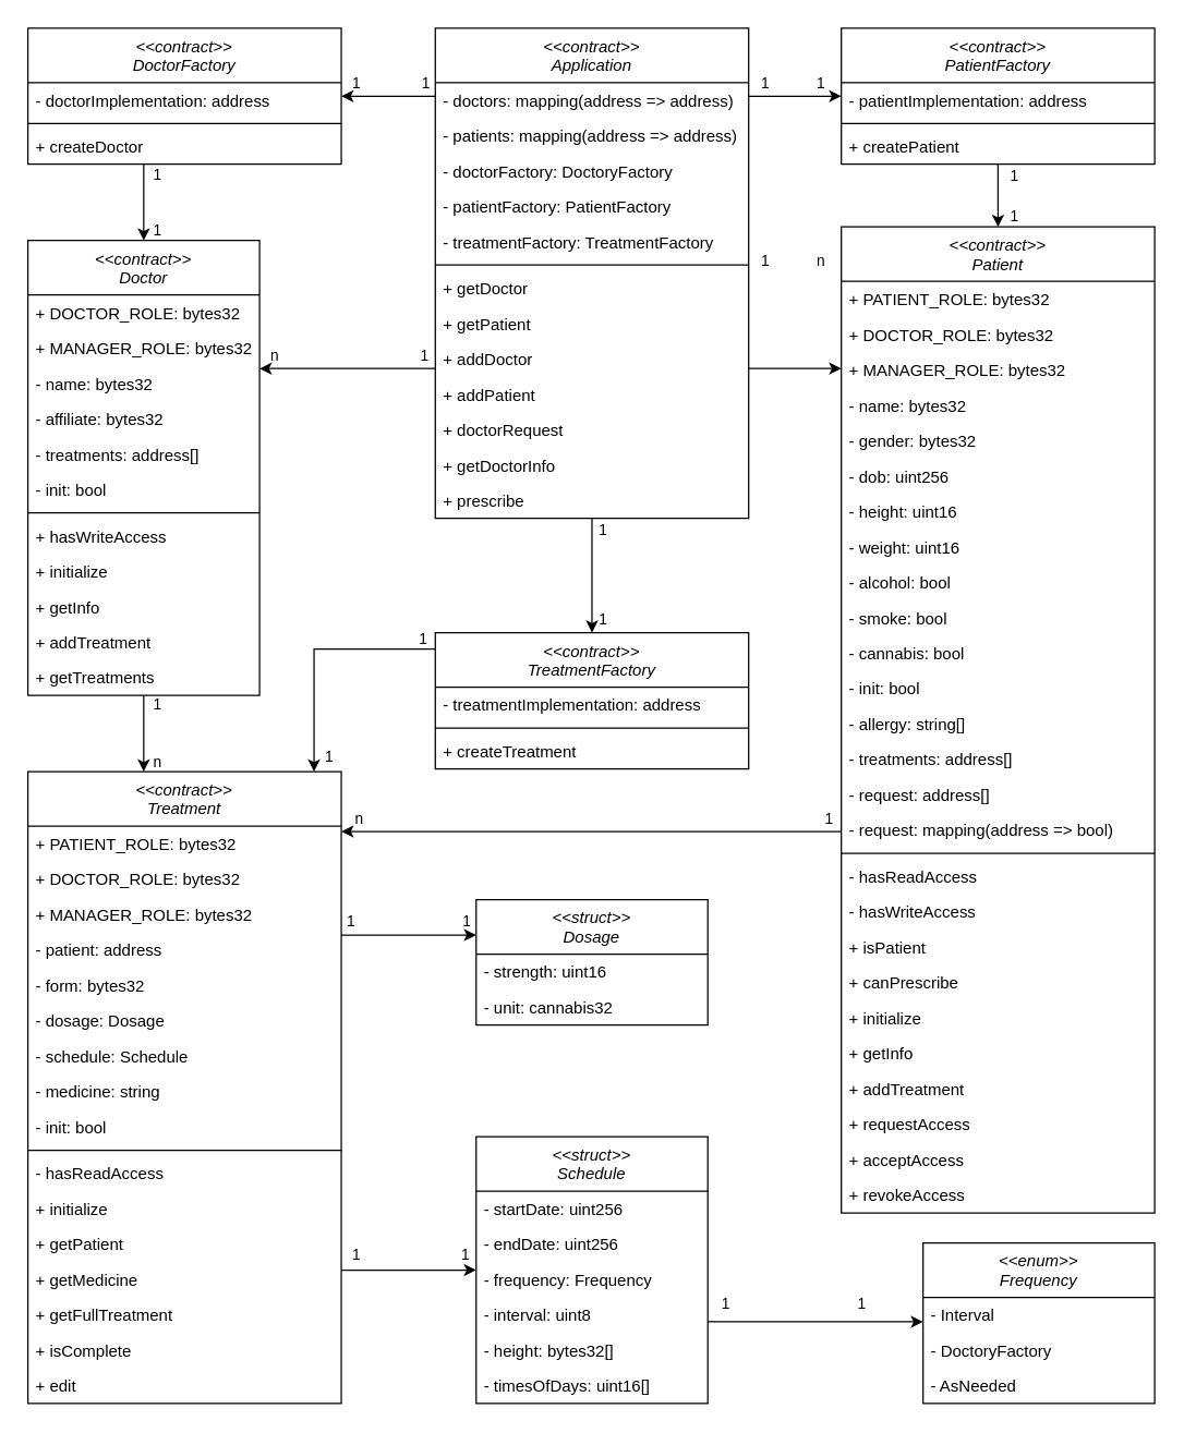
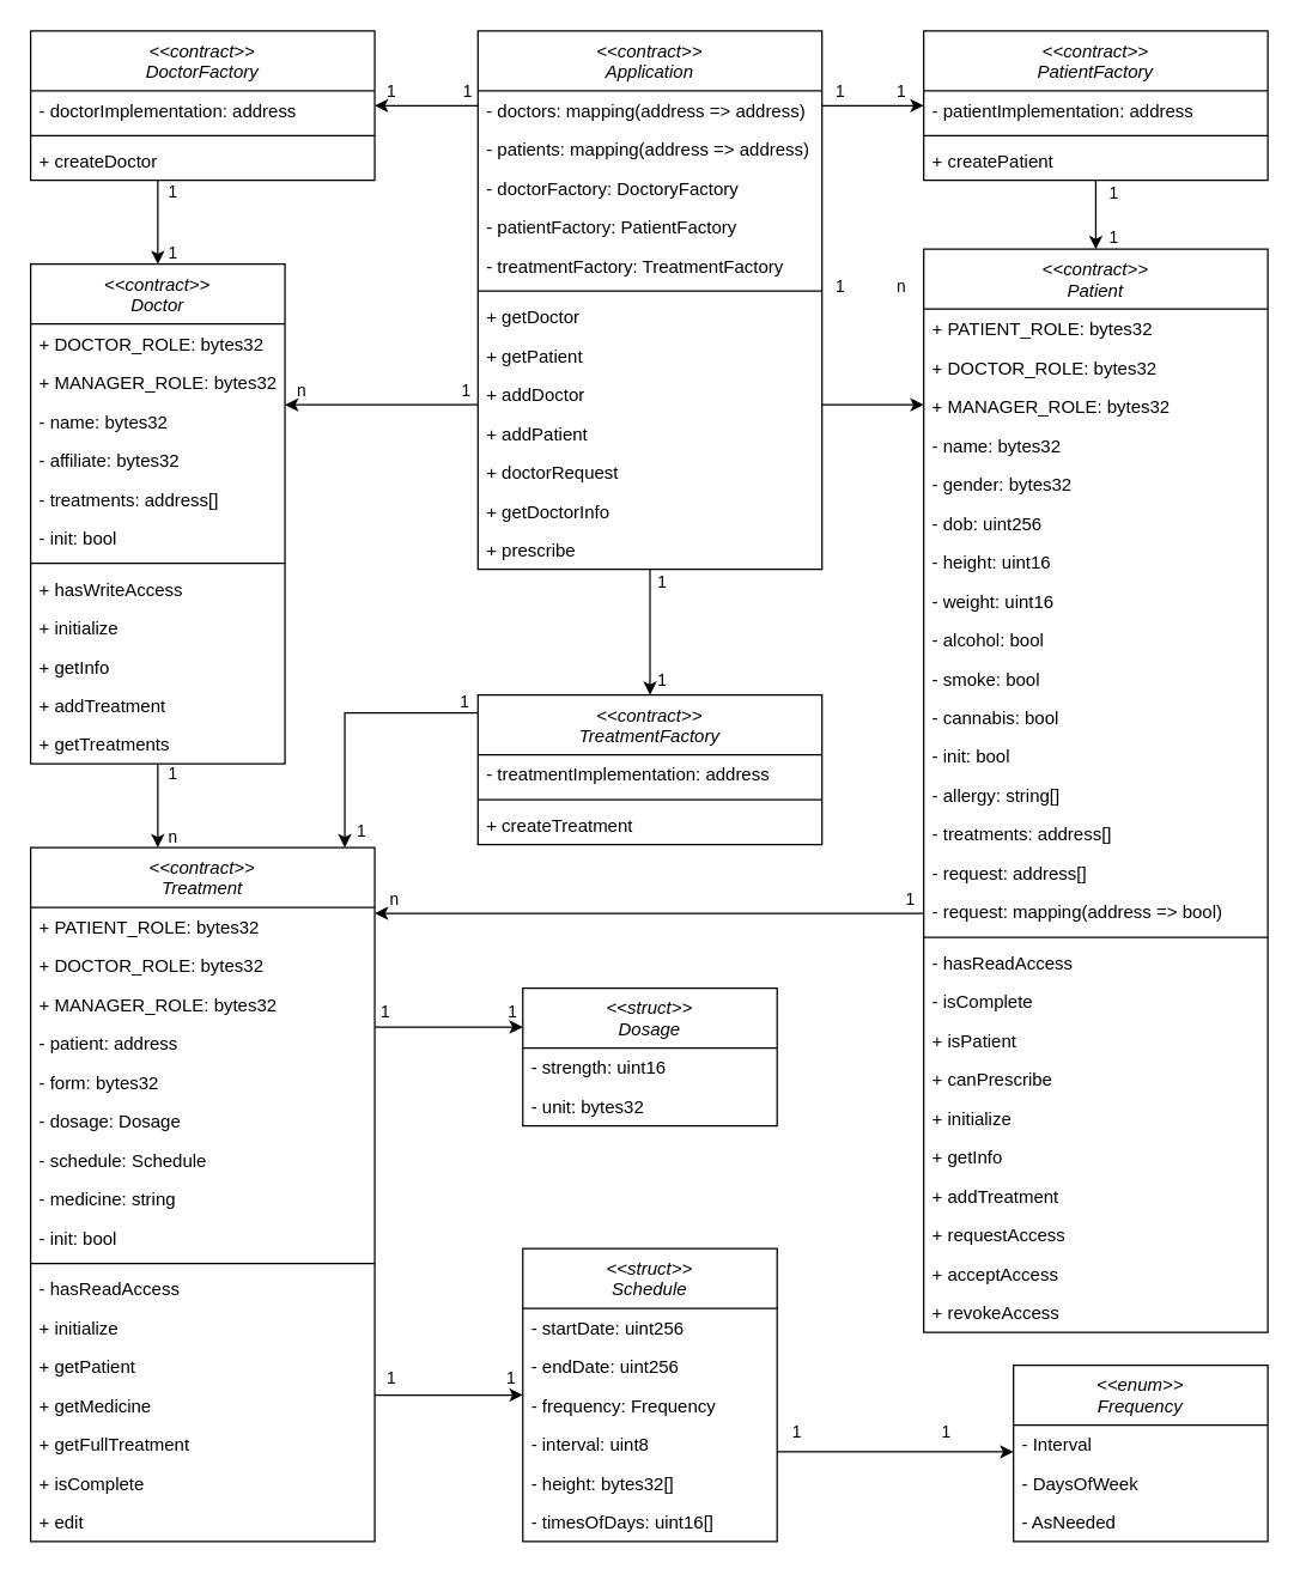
- <mxCell id="69" value="- hasWriteAccess" style="text;align=left;verticalAlign=top;spacingLeft=4;spacingRight=4;overflow=hidden;rotatable=0;points=[[0,0.5],[1,0.5]];portConstraint=eastwest;" vertex="1" parent="50"><mxGeometry y="490" width="230" height="26" as="geometry" /></mxCell>
+ <mxCell id="69" value="- isComplete" style="text;align=left;verticalAlign=top;spacingLeft=4;spacingRight=4;overflow=hidden;rotatable=0;points=[[0,0.5],[1,0.5]];portConstraint=eastwest;" vertex="1" parent="50"><mxGeometry y="490" width="230" height="26" as="geometry" /></mxCell>
- <mxCell id="125" value="- unit: cannabis32" style="text;align=left;verticalAlign=top;spacingLeft=4;spacingRight=4;overflow=hidden;rotatable=0;points=[[0,0.5],[1,0.5]];portConstraint=eastwest;rounded=0;shadow=0;html=0;" vertex="1" parent="123"><mxGeometry y="66" width="170" height="26" as="geometry" /></mxCell>
+ <mxCell id="125" value="- unit: bytes32" style="text;align=left;verticalAlign=top;spacingLeft=4;spacingRight=4;overflow=hidden;rotatable=0;points=[[0,0.5],[1,0.5]];portConstraint=eastwest;rounded=0;shadow=0;html=0;" vertex="1" parent="123"><mxGeometry y="66" width="170" height="26" as="geometry" /></mxCell>
- <mxCell id="138" value="- DoctoryFactory" style="text;align=left;verticalAlign=top;spacingLeft=4;spacingRight=4;overflow=hidden;rotatable=0;points=[[0,0.5],[1,0.5]];portConstraint=eastwest;rounded=0;shadow=0;html=0;" vertex="1" parent="136"><mxGeometry y="66" width="170" height="26" as="geometry" /></mxCell>
+ <mxCell id="138" value="- DaysOfWeek" style="text;align=left;verticalAlign=top;spacingLeft=4;spacingRight=4;overflow=hidden;rotatable=0;points=[[0,0.5],[1,0.5]];portConstraint=eastwest;rounded=0;shadow=0;html=0;" vertex="1" parent="136"><mxGeometry y="66" width="170" height="26" as="geometry" /></mxCell>
